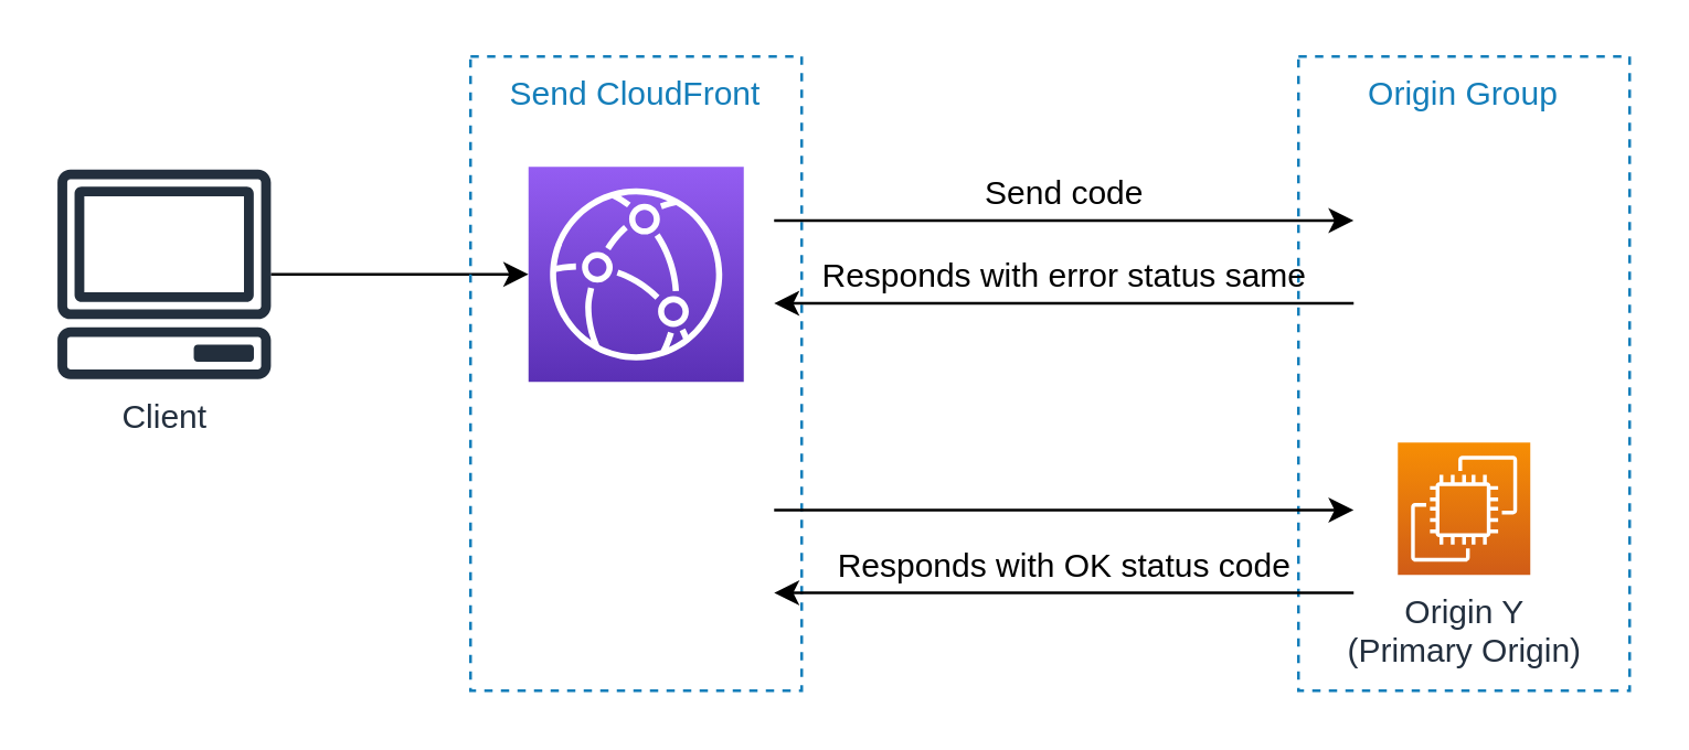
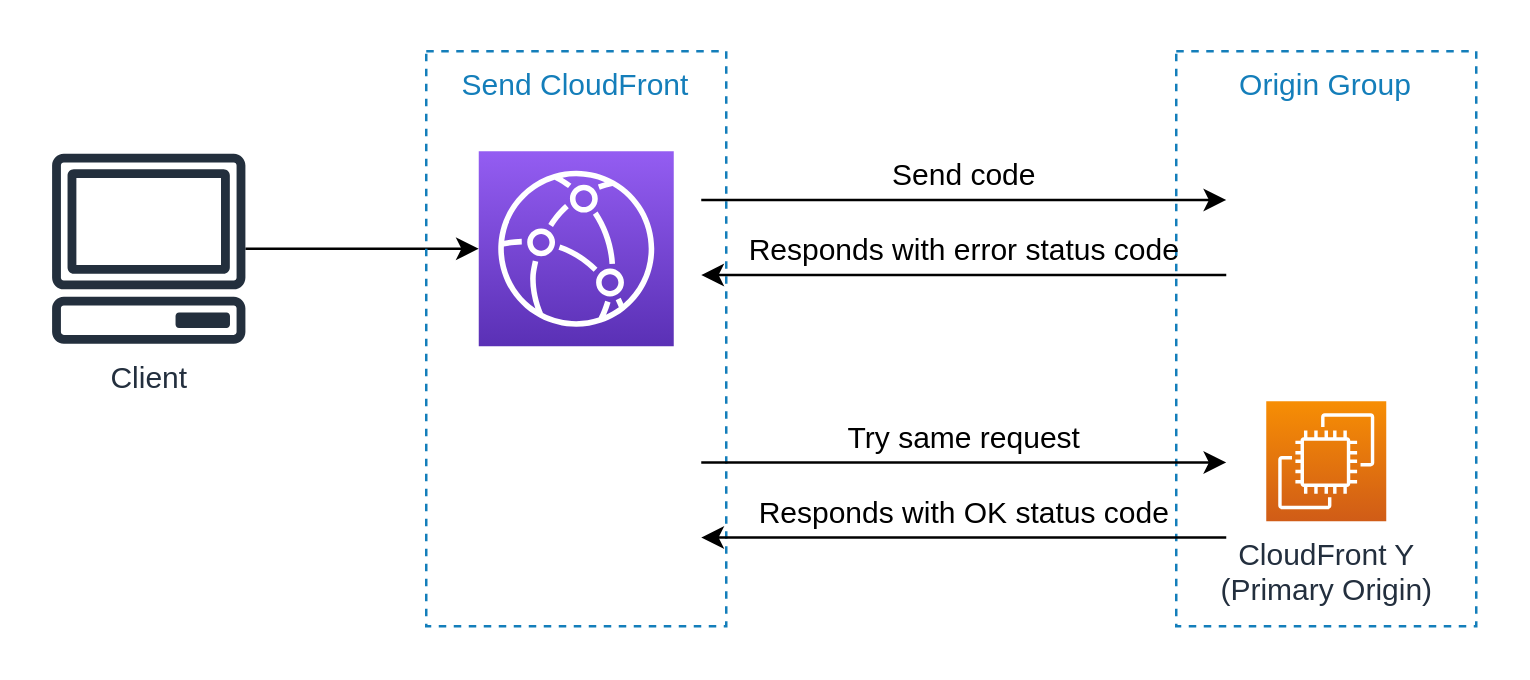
- <mxCell id="13" value="Responds with error status same" style="text;html=1;align=center;verticalAlign=middle;resizable=0;points=[];autosize=1;strokeColor=none;fillColor=none;" vertex="1" parent="1"><mxGeometry x="285" y="85" width="200" height="30" as="geometry" /></mxCell>
+ <mxCell id="13" value="Responds with error status code" style="text;html=1;align=center;verticalAlign=middle;resizable=0;points=[];autosize=1;strokeColor=none;fillColor=none;" vertex="1" parent="1"><mxGeometry x="285" y="85" width="200" height="30" as="geometry" /></mxCell>
+ <mxCell id="11" value="Try same request" style="text;html=1;align=center;verticalAlign=middle;resizable=0;points=[];autosize=1;strokeColor=none;fillColor=none;" vertex="1" parent="1"><mxGeometry x="325" y="160" width="120" height="30" as="geometry" /></mxCell>
- <mxCell id="7" value="Origin Y&lt;br&gt;(Primary Origin)" style="sketch=0;points=[[0,0,0],[0.25,0,0],[0.5,0,0],[0.75,0,0],[1,0,0],[0,1,0],[0.25,1,0],[0.5,1,0],[0.75,1,0],[1,1,0],[0,0.25,0],[0,0.5,0],[0,0.75,0],[1,0.25,0],[1,0.5,0],[1,0.75,0]];outlineConnect=0;fontColor=#232F3E;gradientColor=#F78E04;gradientDirection=north;fillColor=#D05C17;strokeColor=#ffffff;dashed=0;verticalLabelPosition=bottom;verticalAlign=top;align=center;html=1;fontSize=12;fontStyle=0;aspect=fixed;shape=mxgraph.aws4.resourceIcon;resIcon=mxgraph.aws4.ec2;" vertex="1" parent="1"><mxGeometry x="506" y="160" width="48" height="48" as="geometry" /></mxCell>
+ <mxCell id="7" value="CloudFront Y&lt;br&gt;(Primary Origin)" style="sketch=0;points=[[0,0,0],[0.25,0,0],[0.5,0,0],[0.75,0,0],[1,0,0],[0,1,0],[0.25,1,0],[0.5,1,0],[0.75,1,0],[1,1,0],[0,0.25,0],[0,0.5,0],[0,0.75,0],[1,0.25,0],[1,0.5,0],[1,0.75,0]];outlineConnect=0;fontColor=#232F3E;gradientColor=#F78E04;gradientDirection=north;fillColor=#D05C17;strokeColor=#ffffff;dashed=0;verticalLabelPosition=bottom;verticalAlign=top;align=center;html=1;fontSize=12;fontStyle=0;aspect=fixed;shape=mxgraph.aws4.resourceIcon;resIcon=mxgraph.aws4.ec2;" vertex="1" parent="1"><mxGeometry x="506" y="160" width="48" height="48" as="geometry" /></mxCell>
